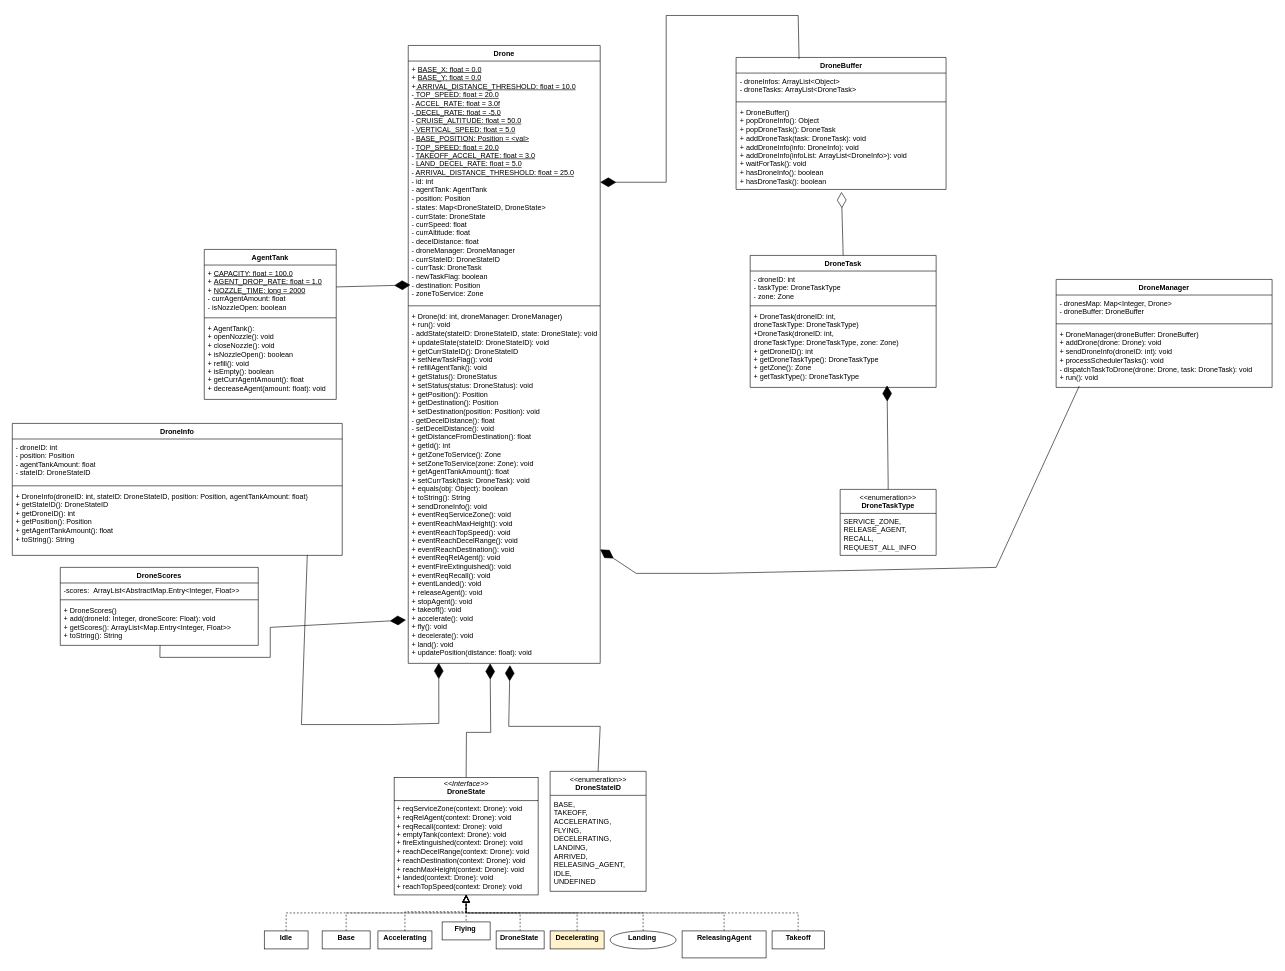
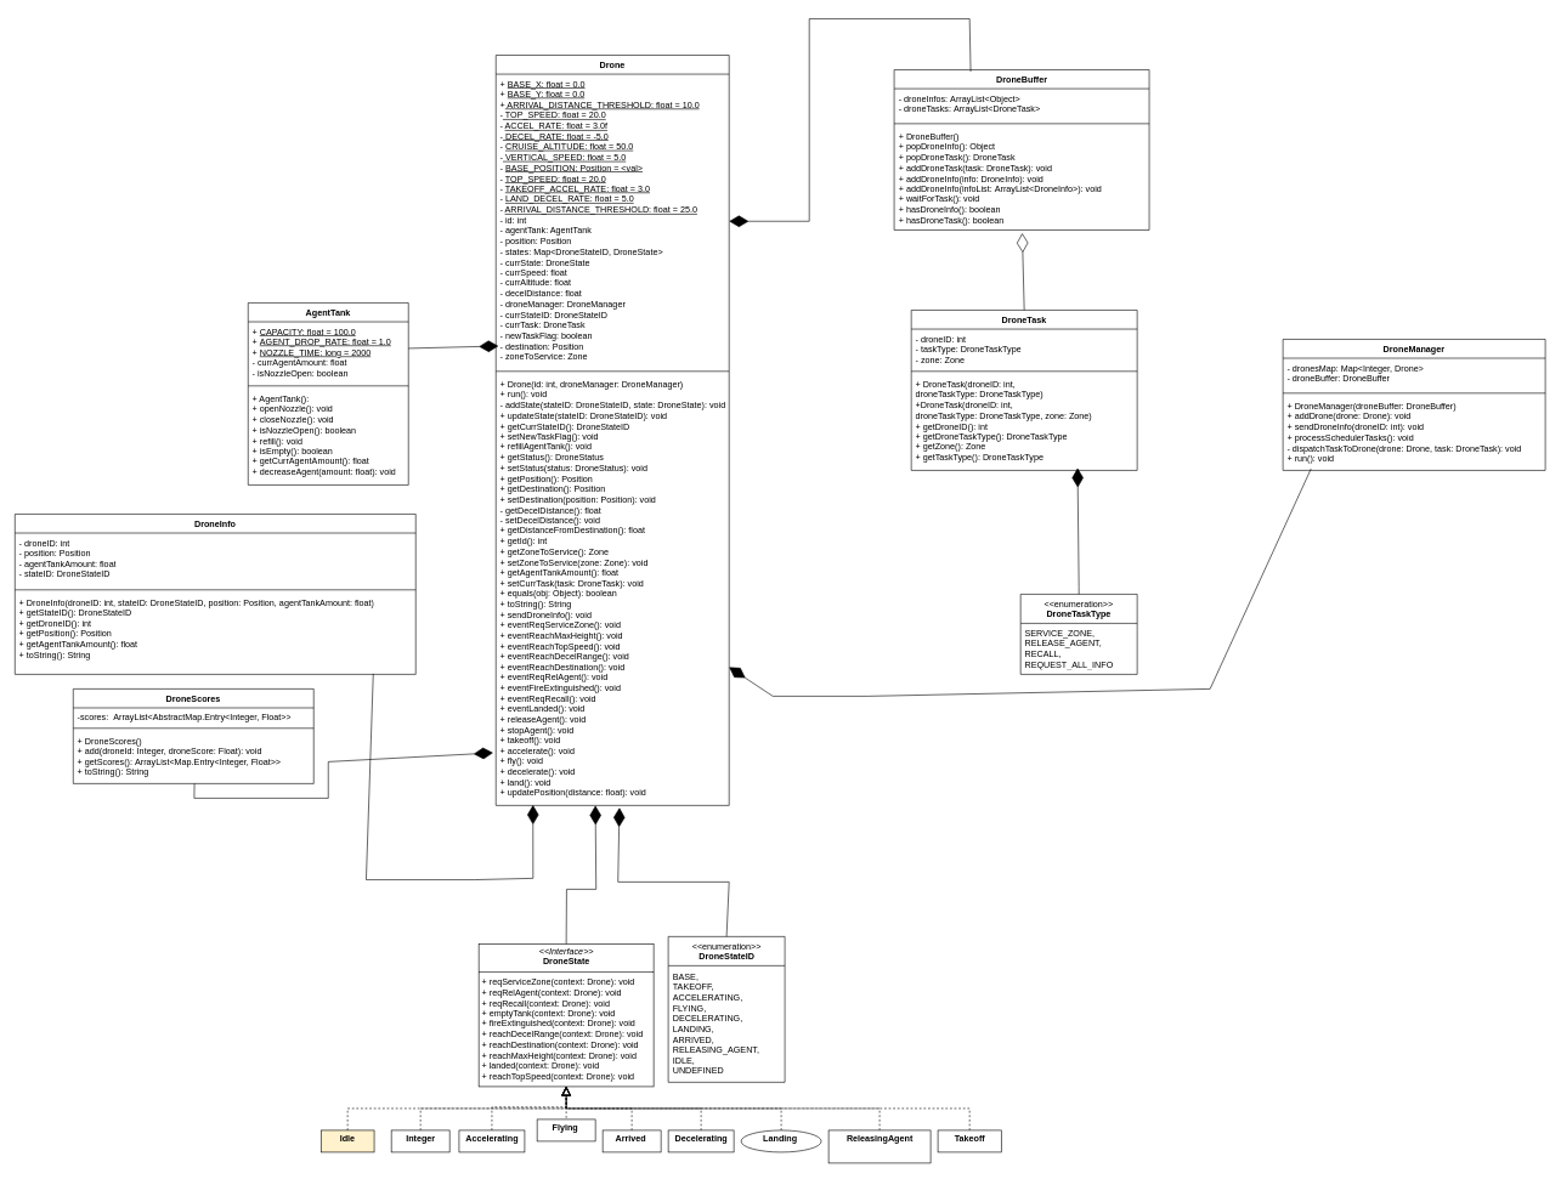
- <mxCell id="27" value="&lt;p style=&quot;margin:0px;margin-top:4px;text-align:center;&quot;&gt;&lt;b&gt;Base&lt;/b&gt;&lt;/p&gt;" style="verticalAlign=top;align=left;overflow=fill;html=1;whiteSpace=wrap;" vertex="1" parent="1"><mxGeometry x="536.5" y="1546" width="80" height="30" as="geometry" /></mxCell>
+ <mxCell id="27" value="&lt;p style=&quot;margin:0px;margin-top:4px;text-align:center;&quot;&gt;&lt;b&gt;Integer&lt;/b&gt;&lt;/p&gt;" style="verticalAlign=top;align=left;overflow=fill;html=1;whiteSpace=wrap;" vertex="1" parent="1"><mxGeometry x="536.5" y="1546" width="80" height="30" as="geometry" /></mxCell>
- <mxCell id="25" value="&lt;p style=&quot;margin:0px;margin-top:4px;text-align:center;&quot;&gt;&lt;b&gt;DroneState&amp;nbsp;&lt;/b&gt;&lt;/p&gt;" style="verticalAlign=top;align=left;overflow=fill;html=1;whiteSpace=wrap;" vertex="1" parent="1"><mxGeometry x="826.5" y="1546" width="80" height="30" as="geometry" /></mxCell>
+ <mxCell id="25" value="&lt;p style=&quot;margin:0px;margin-top:4px;text-align:center;&quot;&gt;&lt;b&gt;Arrived&amp;nbsp;&lt;/b&gt;&lt;/p&gt;" style="verticalAlign=top;align=left;overflow=fill;html=1;whiteSpace=wrap;" vertex="1" parent="1"><mxGeometry x="826.5" y="1546" width="80" height="30" as="geometry" /></mxCell>
- <mxCell id="33" value="&lt;p style=&quot;margin:0px;margin-top:4px;text-align:center;&quot;&gt;&lt;b&gt;Idle&lt;/b&gt;&lt;/p&gt;" style="verticalAlign=top;align=left;overflow=fill;html=1;whiteSpace=wrap;" vertex="1" parent="1"><mxGeometry x="440" y="1546" width="73" height="30" as="geometry" /></mxCell>
+ <mxCell id="33" value="&lt;p style=&quot;margin:0px;margin-top:4px;text-align:center;&quot;&gt;&lt;b&gt;Idle&lt;/b&gt;&lt;/p&gt;" style="verticalAlign=top;align=left;overflow=fill;html=1;whiteSpace=wrap;fillColor=#fff2cc;" vertex="1" parent="1"><mxGeometry x="440" y="1546" width="73" height="30" as="geometry" /></mxCell>
- <mxCell id="31" value="&lt;p style=&quot;margin:0px;margin-top:4px;text-align:center;&quot;&gt;&lt;b&gt;Decelerating&lt;/b&gt;&lt;/p&gt;" style="verticalAlign=top;align=left;overflow=fill;html=1;whiteSpace=wrap;fillColor=#fff2cc;" vertex="1" parent="1"><mxGeometry x="916.5" y="1546" width="90" height="30" as="geometry" /></mxCell>
+ <mxCell id="31" value="&lt;p style=&quot;margin:0px;margin-top:4px;text-align:center;&quot;&gt;&lt;b&gt;Decelerating&lt;/b&gt;&lt;/p&gt;" style="verticalAlign=top;align=left;overflow=fill;html=1;whiteSpace=wrap;" vertex="1" parent="1"><mxGeometry x="916.5" y="1546" width="90" height="30" as="geometry" /></mxCell>
